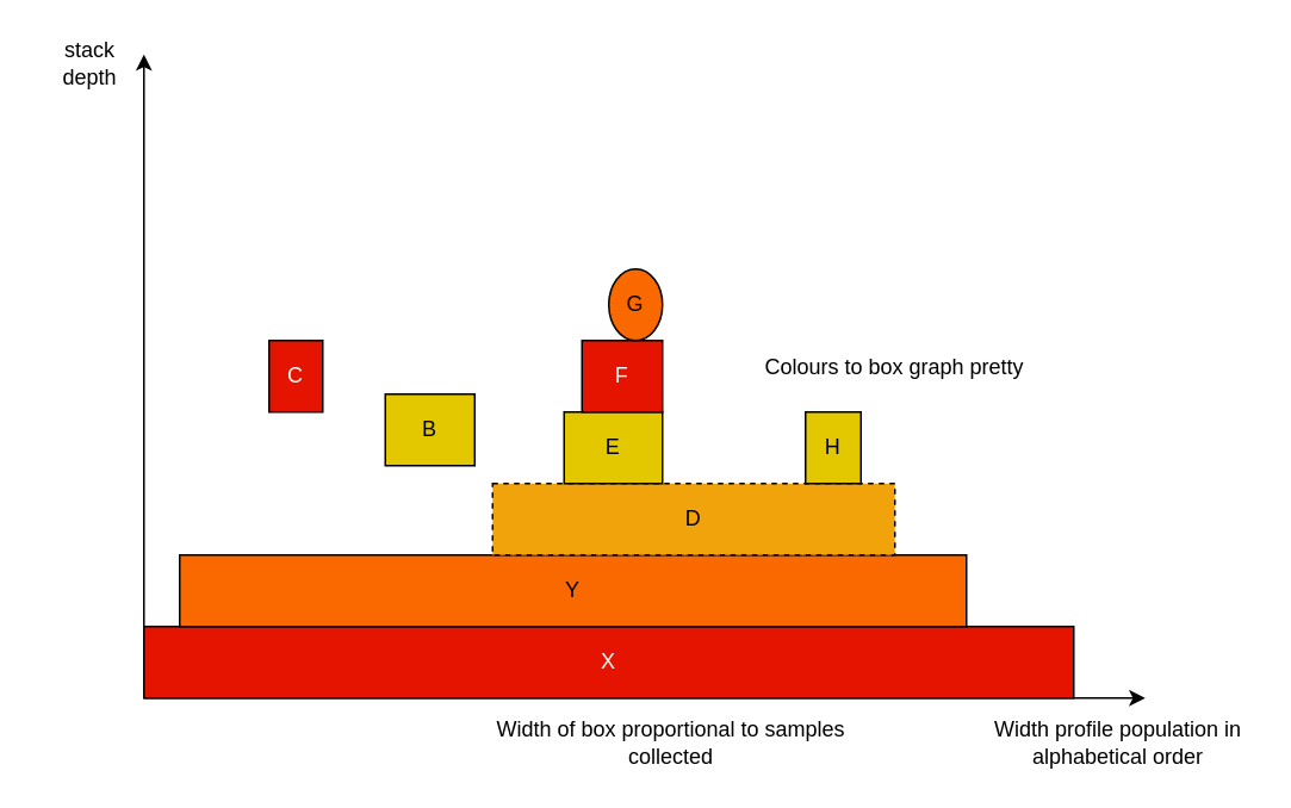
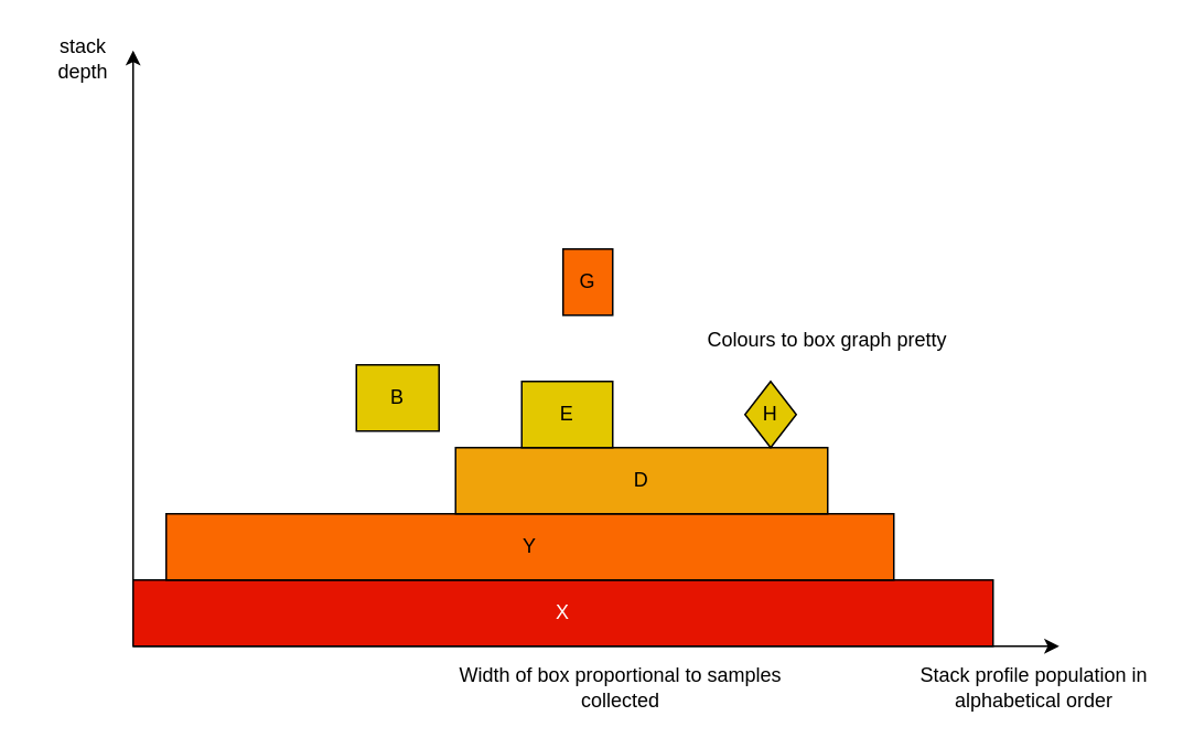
- <mxCell id="12" value="G" style="ellipse;whiteSpace=wrap;html=1;fillColor=#fa6800;fontColor=#000000;strokeColor=#000000;" vertex="1" parent="1"><mxGeometry x="340" y="150" width="30" height="40" as="geometry" /></mxCell>
+ <mxCell id="12" value="G" style="rounded=0;whiteSpace=wrap;html=1;fillColor=#fa6800;fontColor=#000000;strokeColor=#000000;" vertex="1" parent="1"><mxGeometry x="340" y="150" width="30" height="40" as="geometry" /></mxCell>
- <mxCell id="14" value="C" style="rounded=0;whiteSpace=wrap;html=1;fillColor=#e51400;fontColor=#ffffff;strokeColor=#000000;" vertex="1" parent="1"><mxGeometry x="150" y="190" width="30" height="40" as="geometry" /></mxCell>
- <mxCell id="11" value="F" style="rounded=0;whiteSpace=wrap;html=1;fillColor=#e51400;fontColor=#ffffff;strokeColor=#000000;" vertex="1" parent="1"><mxGeometry x="325" y="190" width="45" height="40" as="geometry" /></mxCell>
- <mxCell id="10" value="H" style="rounded=0;whiteSpace=wrap;html=1;fillColor=#e3c800;fontColor=#000000;strokeColor=#000000;" vertex="1" parent="1"><mxGeometry x="450" y="230" width="31" height="40" as="geometry" /></mxCell>
+ <mxCell id="10" value="H" style="rhombus;whiteSpace=wrap;html=1;fillColor=#e3c800;fontColor=#000000;strokeColor=#000000;" vertex="1" parent="1"><mxGeometry x="450" y="230" width="31" height="40" as="geometry" /></mxCell>
- <mxCell id="8" value="D" style="rounded=0;whiteSpace=wrap;html=1;fillColor=#f0a30a;fontColor=#000000;strokeColor=#000000;dashed=1;" vertex="1" parent="1"><mxGeometry x="275" y="270" width="225" height="40" as="geometry" /></mxCell>
+ <mxCell id="8" value="D" style="rounded=0;whiteSpace=wrap;html=1;fillColor=#f0a30a;fontColor=#000000;strokeColor=#000000;" vertex="1" parent="1"><mxGeometry x="275" y="270" width="225" height="40" as="geometry" /></mxCell>
- <mxCell id="4" value="Width profile population in alphabetical order" style="text;html=1;strokeColor=none;fillColor=none;align=center;verticalAlign=middle;whiteSpace=wrap;rounded=0;" vertex="1" parent="1"><mxGeometry x="550" y="400" width="150" height="30" as="geometry" /></mxCell>
+ <mxCell id="4" value="Stack profile population in alphabetical order" style="text;html=1;strokeColor=none;fillColor=none;align=center;verticalAlign=middle;whiteSpace=wrap;rounded=0;" vertex="1" parent="1"><mxGeometry x="550" y="400" width="150" height="30" as="geometry" /></mxCell>
